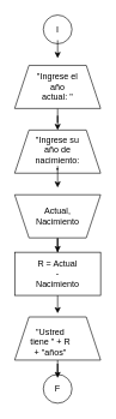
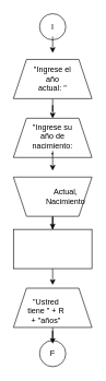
- <mxCell id="19" value="Actual, Nacimiento" style="text;html=1;strokeColor=none;fillColor=none;align=center;verticalAlign=middle;whiteSpace=wrap;rounded=0;" vertex="1" parent="1"><mxGeometry x="50" y="285" width="60" height="30" as="geometry" /></mxCell>
+ <mxCell id="19" value="Actual, Nacimiento" style="text;html=1;strokeColor=none;fillColor=none;align=center;verticalAlign=middle;whiteSpace=wrap;rounded=0;" vertex="1" parent="1"><mxGeometry x="70" y="285" width="60" height="30" as="geometry" /></mxCell>
- <mxCell id="20" value="R = Actual - Nacimiento" style="text;html=1;strokeColor=none;fillColor=none;align=center;verticalAlign=middle;whiteSpace=wrap;rounded=0;" vertex="1" parent="1"><mxGeometry x="50" y="365" width="60" height="30" as="geometry" /></mxCell>
